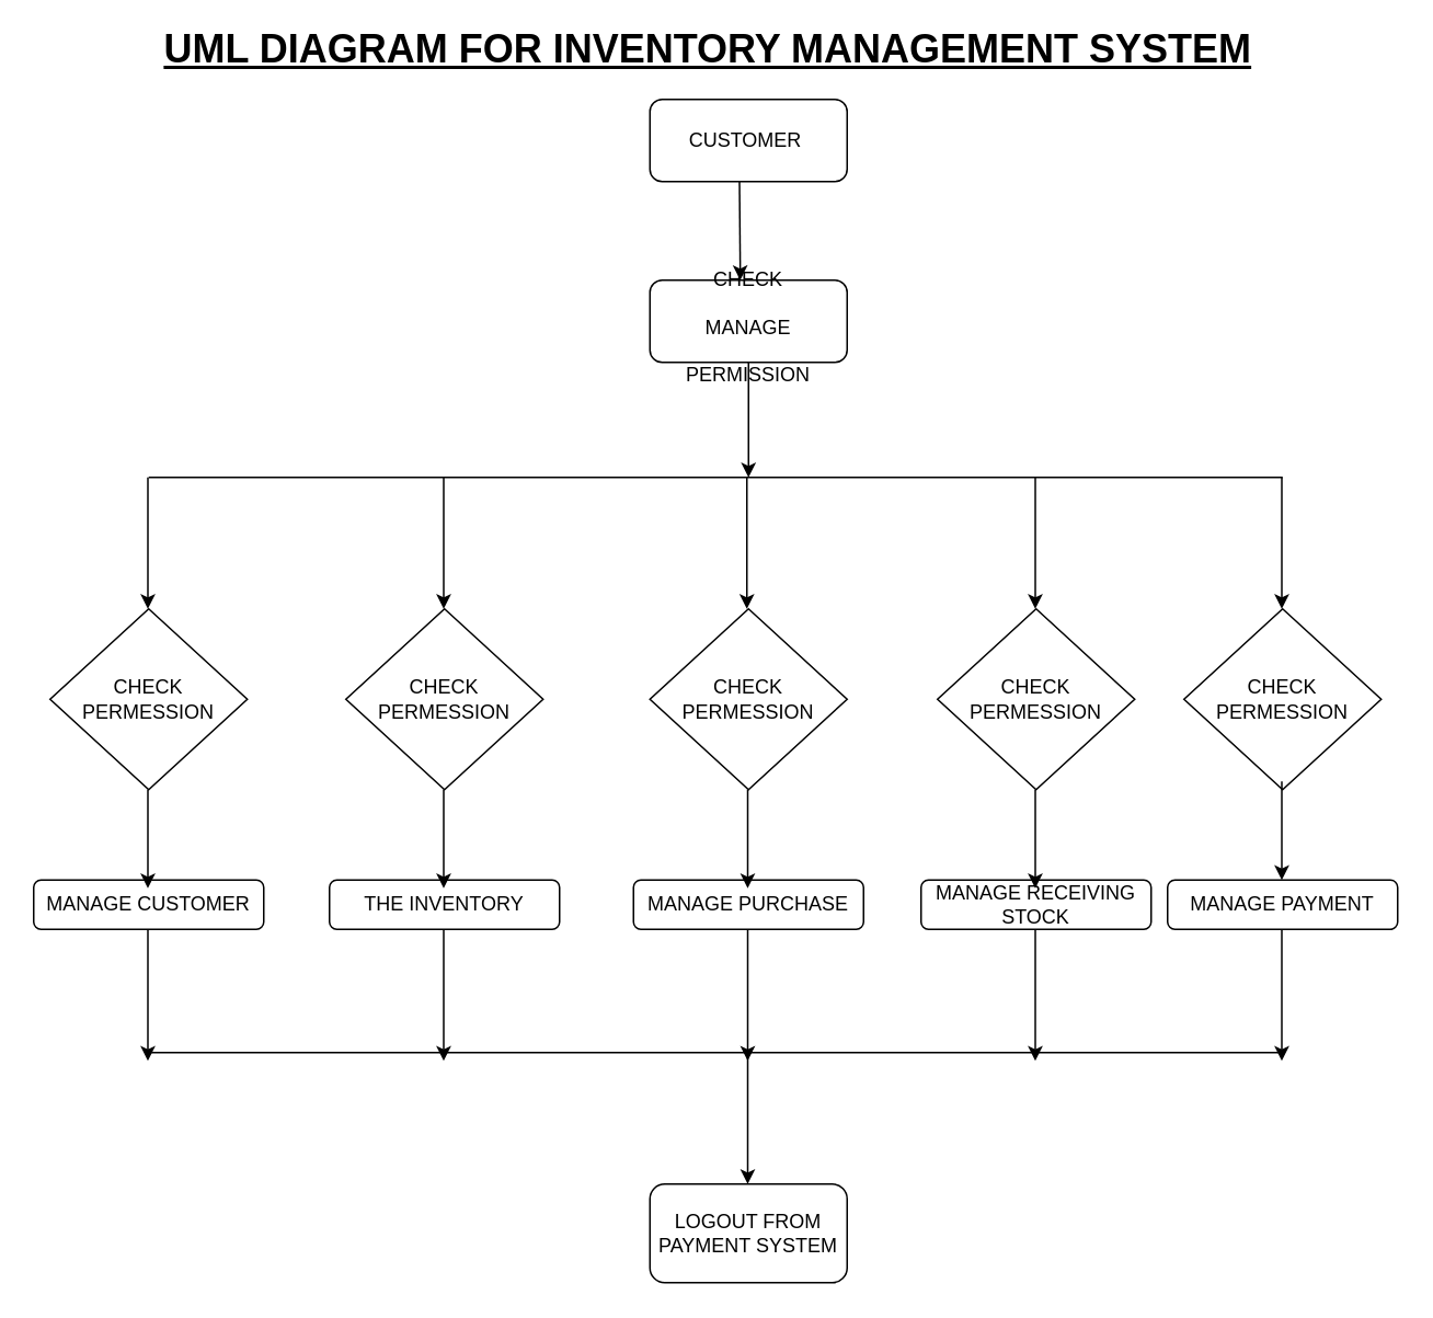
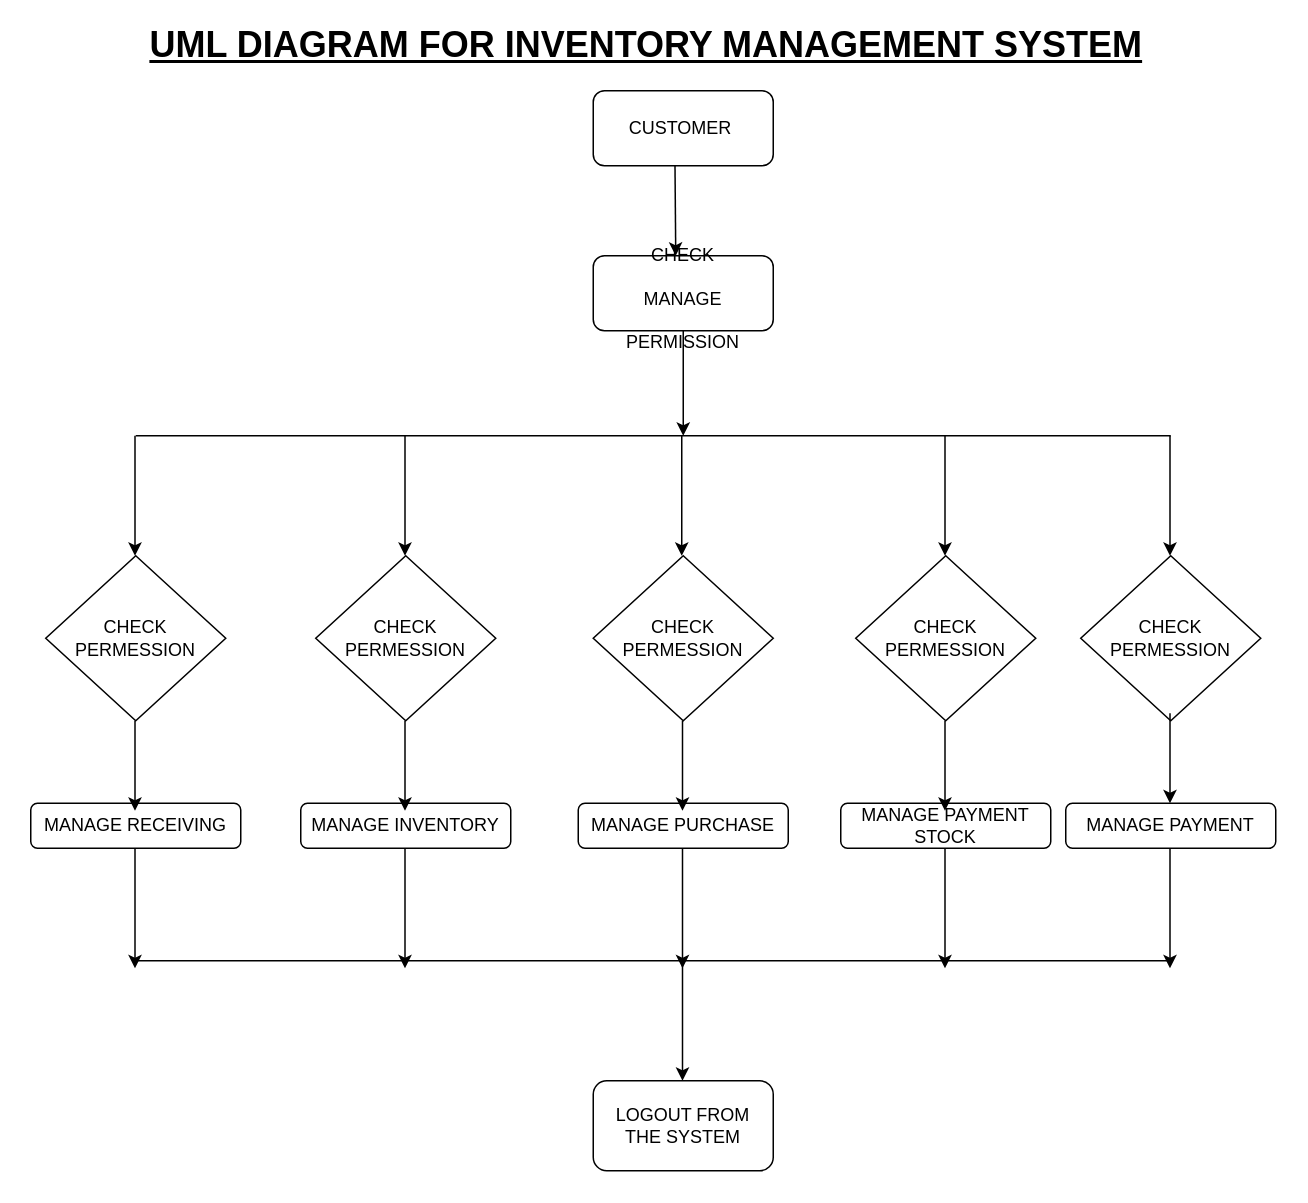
- <mxCell id="18" value="MANAGE CUSTOMER" style="rounded=1;whiteSpace=wrap;html=1;fontSize=12;" vertex="1" parent="1"><mxGeometry y="535" width="140" height="30" as="geometry" x="20" /></mxCell>
+ <mxCell id="18" value="MANAGE RECEIVING" style="rounded=1;whiteSpace=wrap;html=1;fontSize=12;" vertex="1" parent="1"><mxGeometry y="535" width="140" height="30" as="geometry" x="20" /></mxCell>
- <mxCell id="19" value="THE INVENTORY" style="rounded=1;whiteSpace=wrap;html=1;fontSize=12;" vertex="1" parent="1"><mxGeometry x="200" y="535" width="140" height="30" as="geometry" /></mxCell>
+ <mxCell id="19" value="MANAGE INVENTORY" style="rounded=1;whiteSpace=wrap;html=1;fontSize=12;" vertex="1" parent="1"><mxGeometry x="200" y="535" width="140" height="30" as="geometry" /></mxCell>
- <mxCell id="21" value="MANAGE RECEIVING STOCK" style="rounded=1;whiteSpace=wrap;html=1;fontSize=12;" vertex="1" parent="1"><mxGeometry x="560" y="535" width="140" height="30" as="geometry" /></mxCell>
+ <mxCell id="21" value="MANAGE PAYMENT STOCK" style="rounded=1;whiteSpace=wrap;html=1;fontSize=12;" vertex="1" parent="1"><mxGeometry x="560" y="535" width="140" height="30" as="geometry" /></mxCell>
- <mxCell id="35" value="LOGOUT FROM&lt;br&gt;PAYMENT SYSTEM" style="rounded=1;whiteSpace=wrap;html=1;fontSize=12;" vertex="1" parent="1"><mxGeometry x="395" y="720" width="120" height="60" as="geometry" /></mxCell>
+ <mxCell id="35" value="LOGOUT FROM&lt;br&gt;THE SYSTEM" style="rounded=1;whiteSpace=wrap;html=1;fontSize=12;" vertex="1" parent="1"><mxGeometry x="395" y="720" width="120" height="60" as="geometry" /></mxCell>
